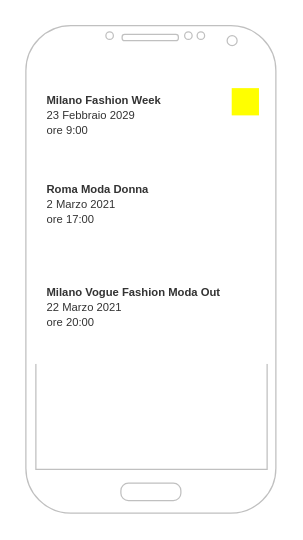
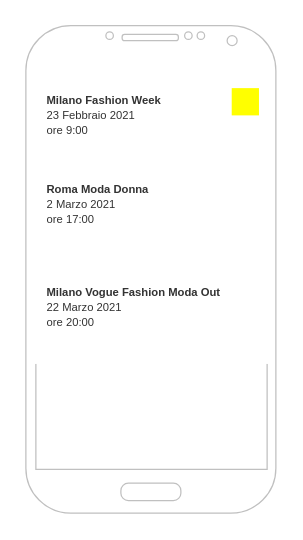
- <mxCell id="4" value="&lt;font size=&quot;1&quot;&gt;&lt;span style=&quot;font-size: 9px&quot;&gt;&lt;b&gt;Milano Fashion Week&amp;nbsp;&lt;/b&gt;&lt;br&gt;23 Febbraio 2029&lt;br&gt;ore 9:00&amp;nbsp;&lt;br&gt;&lt;/span&gt;&lt;/font&gt;" style="strokeColor=inherit;fillColor=inherit;gradientColor=inherit;strokeWidth=1;html=1;shadow=0;dashed=0;shape=mxgraph.android.rrect;rSize=0;align=left;spacingLeft=10;fontSize=8;fontColor=#333333;" vertex="1" parent="3"><mxGeometry y="-8.08" width="190" height="78.08" as="geometry" /></mxCell>
+ <mxCell id="4" value="&lt;font size=&quot;1&quot;&gt;&lt;span style=&quot;font-size: 9px&quot;&gt;&lt;b&gt;Milano Fashion Week&amp;nbsp;&lt;/b&gt;&lt;br&gt;23 Febbraio 2021&lt;br&gt;ore 9:00&amp;nbsp;&lt;br&gt;&lt;/span&gt;&lt;/font&gt;" style="strokeColor=inherit;fillColor=inherit;gradientColor=inherit;strokeWidth=1;html=1;shadow=0;dashed=0;shape=mxgraph.android.rrect;rSize=0;align=left;spacingLeft=10;fontSize=8;fontColor=#333333;" vertex="1" parent="3"><mxGeometry y="-8.08" width="190" height="78.08" as="geometry" /></mxCell>
